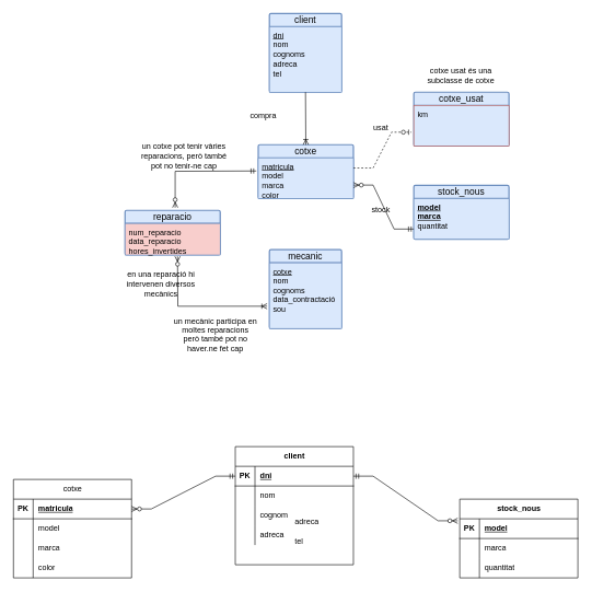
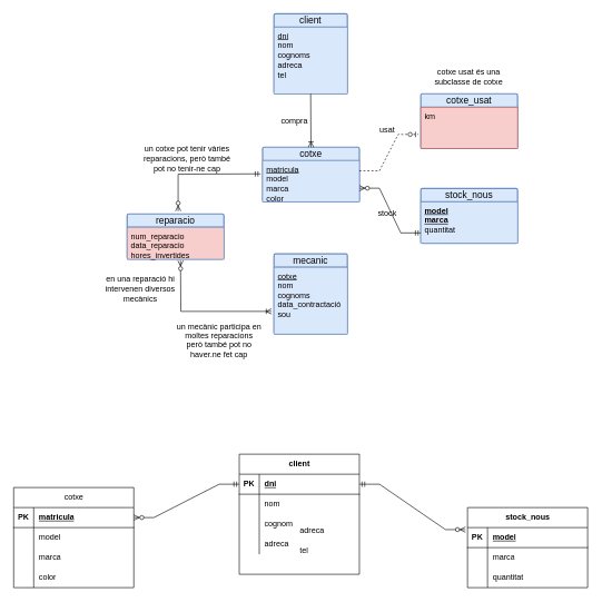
- <mxCell id="16" value="compra" style="text;html=1;strokeColor=none;fillColor=none;align=center;verticalAlign=middle;whiteSpace=wrap;rounded=0;" parent="1" vertex="1"><mxGeometry x="371" y="161" width="60" height="30" as="geometry" /></mxCell>
+ <mxCell id="16" value="compra" style="text;html=1;strokeColor=none;fillColor=none;align=center;verticalAlign=middle;whiteSpace=wrap;rounded=0;" parent="1" vertex="1"><mxGeometry x="411" y="166" width="60" height="30" as="geometry" /></mxCell>
- <mxCell id="8" value="km" style="align=left;strokeColor=#b85450;fillColor=#dae8fc;spacingLeft=4;fontSize=12;verticalAlign=top;resizable=0;rotatable=0;part=1;html=1;" parent="7" vertex="1"><mxGeometry y="20" width="145" height="62" as="geometry" /></mxCell>
+ <mxCell id="8" value="km" style="align=left;strokeColor=#b85450;fillColor=#f8cecc;spacingLeft=4;fontSize=12;verticalAlign=top;resizable=0;rotatable=0;part=1;html=1;" parent="7" vertex="1"><mxGeometry y="20" width="145" height="62" as="geometry" /></mxCell>
- <mxCell id="26" value="&lt;div&gt;en una reparació hi intervenen diversos mecànics&lt;/div&gt;" style="text;html=1;strokeColor=none;fillColor=none;align=center;verticalAlign=middle;whiteSpace=wrap;rounded=0;" parent="1" vertex="1"><mxGeometry x="175" y="410" width="140" height="43" as="geometry" /></mxCell>
+ <mxCell id="26" value="&lt;div&gt;en una reparació hi intervenen diversos mecànics&lt;/div&gt;" style="text;html=1;strokeColor=none;fillColor=none;align=center;verticalAlign=middle;whiteSpace=wrap;rounded=0;" parent="1" vertex="1"><mxGeometry x="140" y="410" width="140" height="43" as="geometry" /></mxCell>
